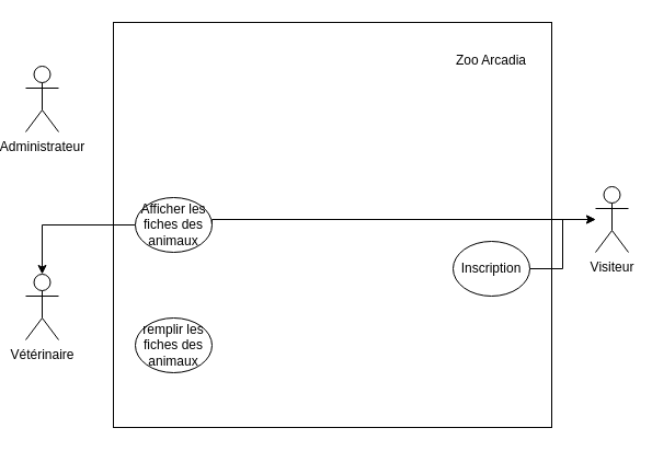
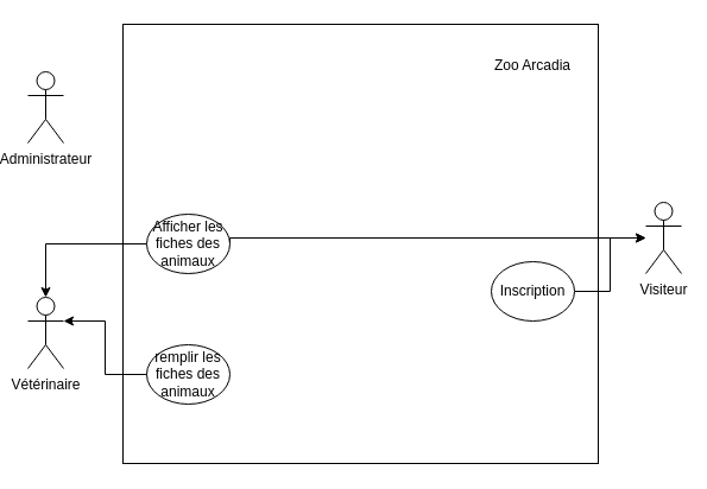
+ <mxCell id="13" style="edgeStyle=orthogonalEdgeStyle;rounded=0;orthogonalLoop=1;jettySize=auto;html=1;entryX=1;entryY=0.333;entryDx=0;entryDy=0;entryPerimeter=0;" edge="1" parent="1" source="12" target="4"><mxGeometry relative="1" as="geometry" /></mxCell>
